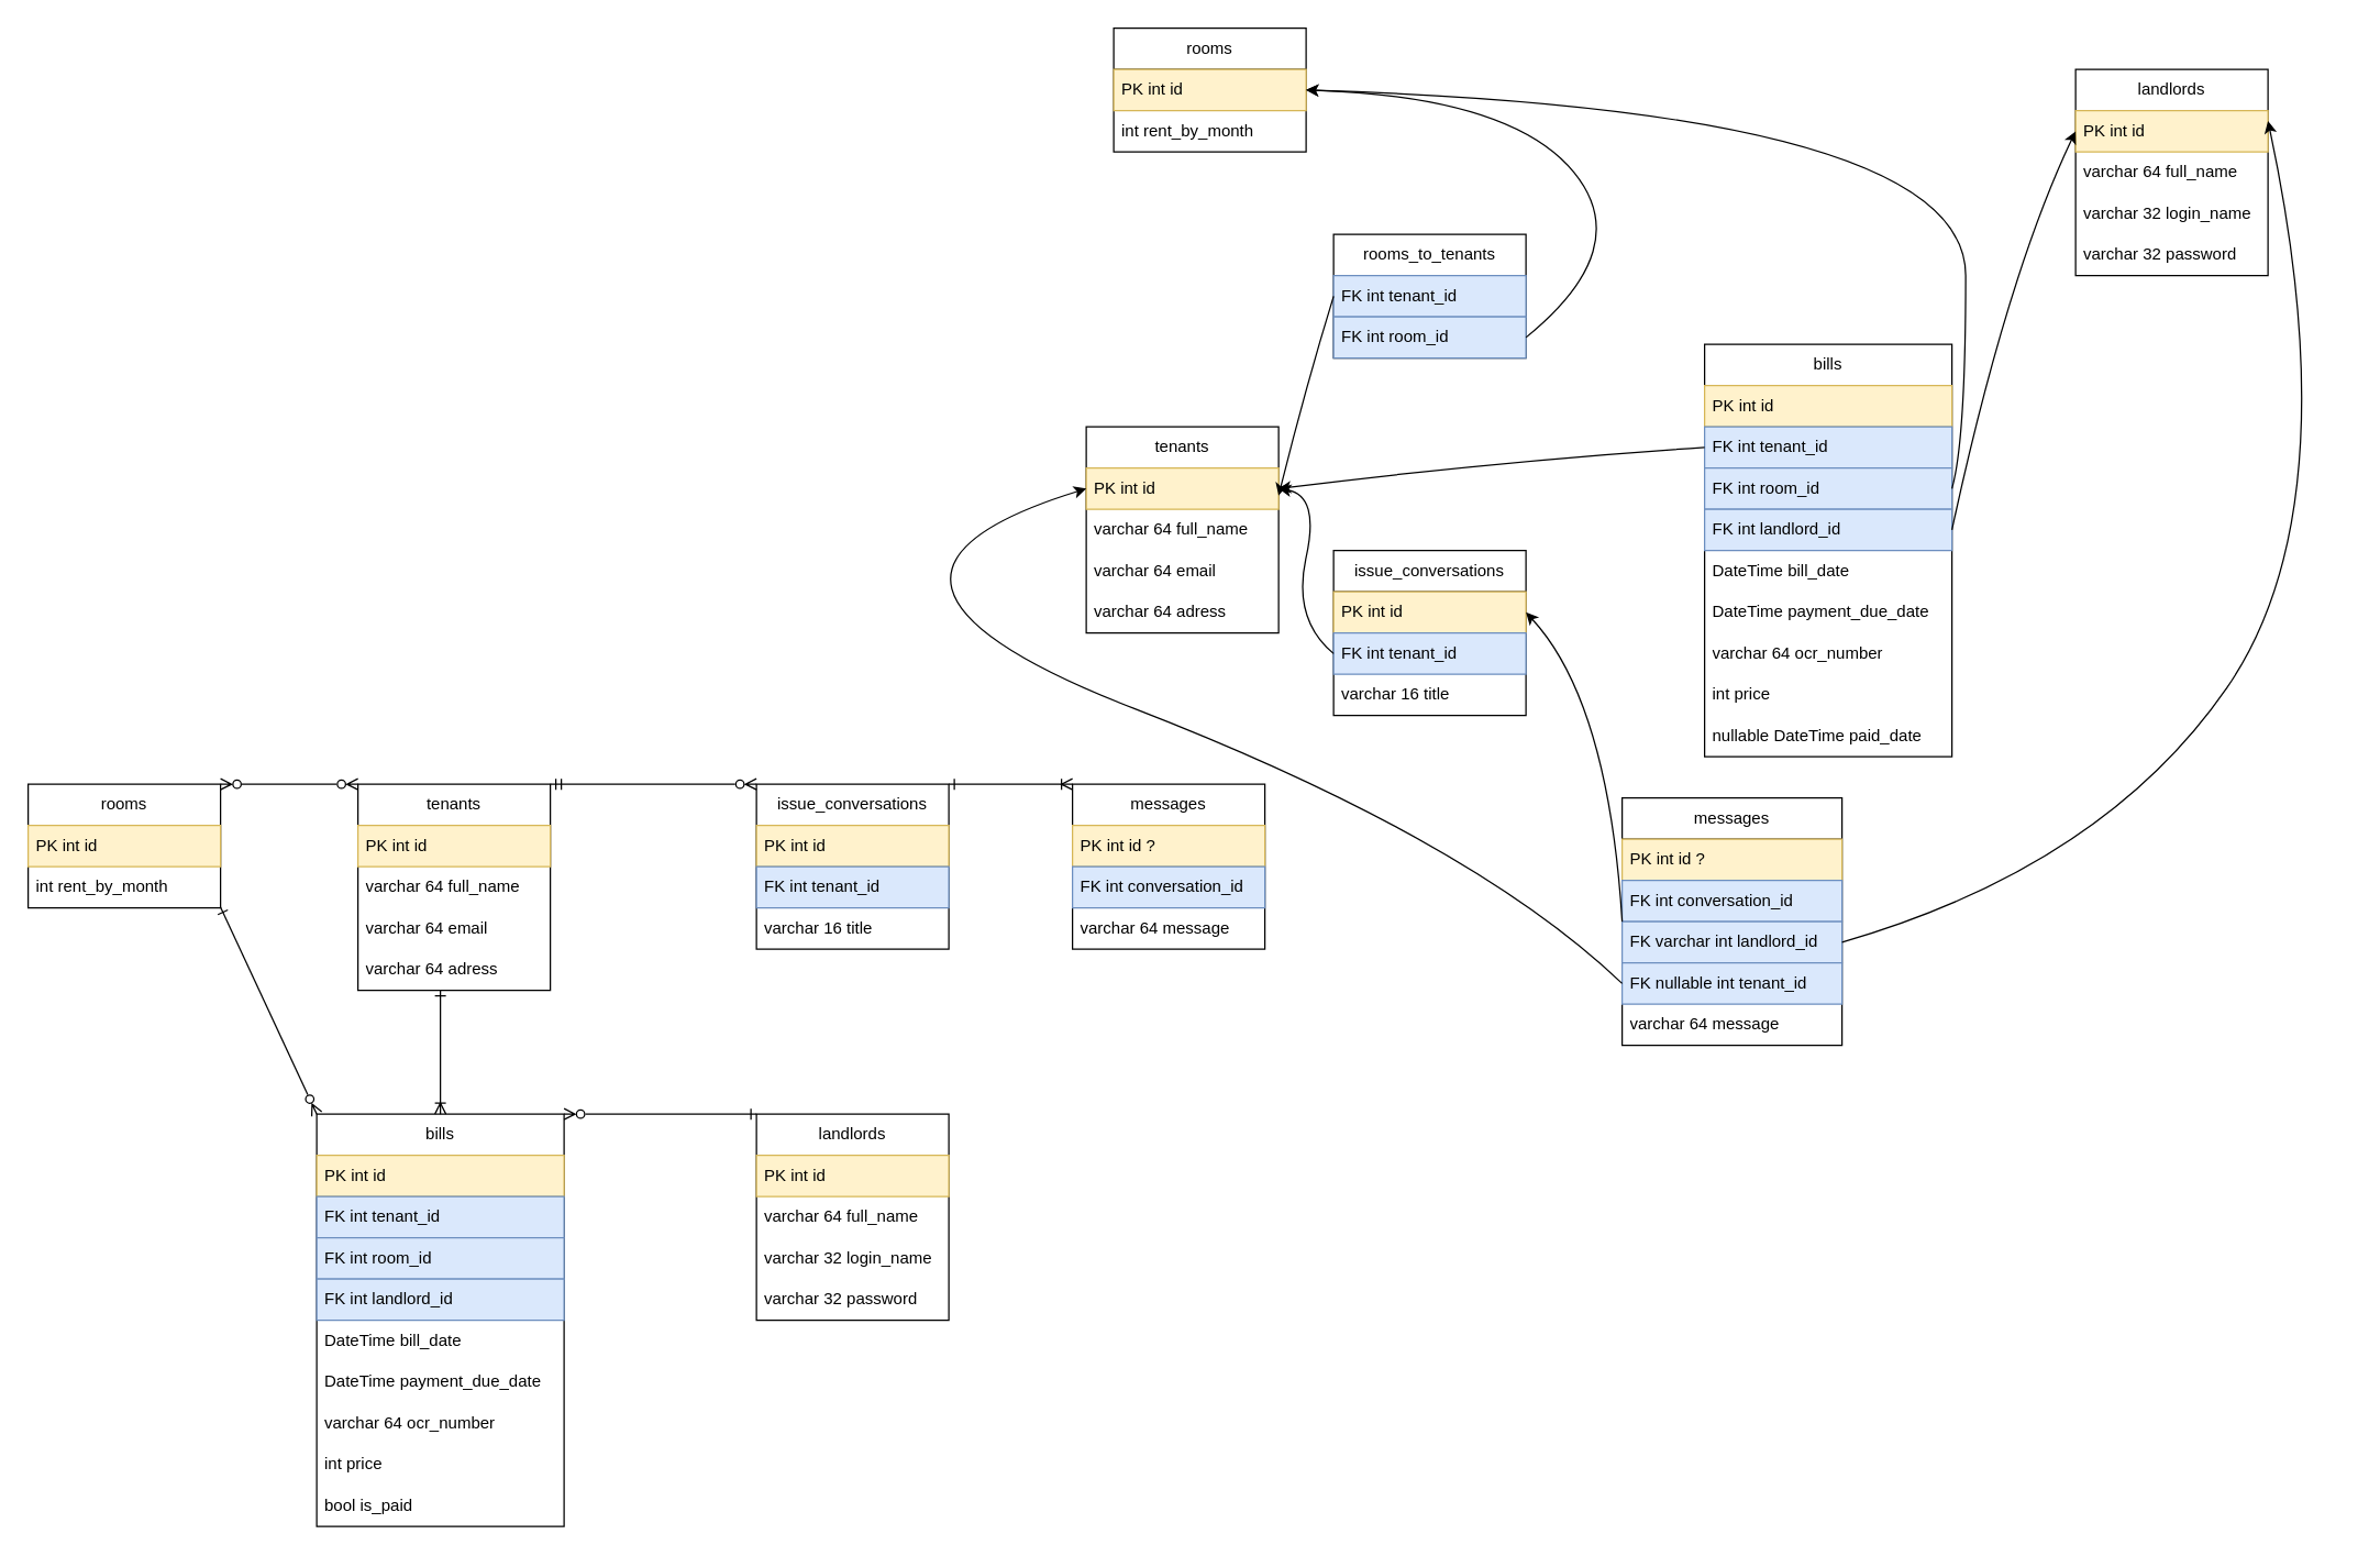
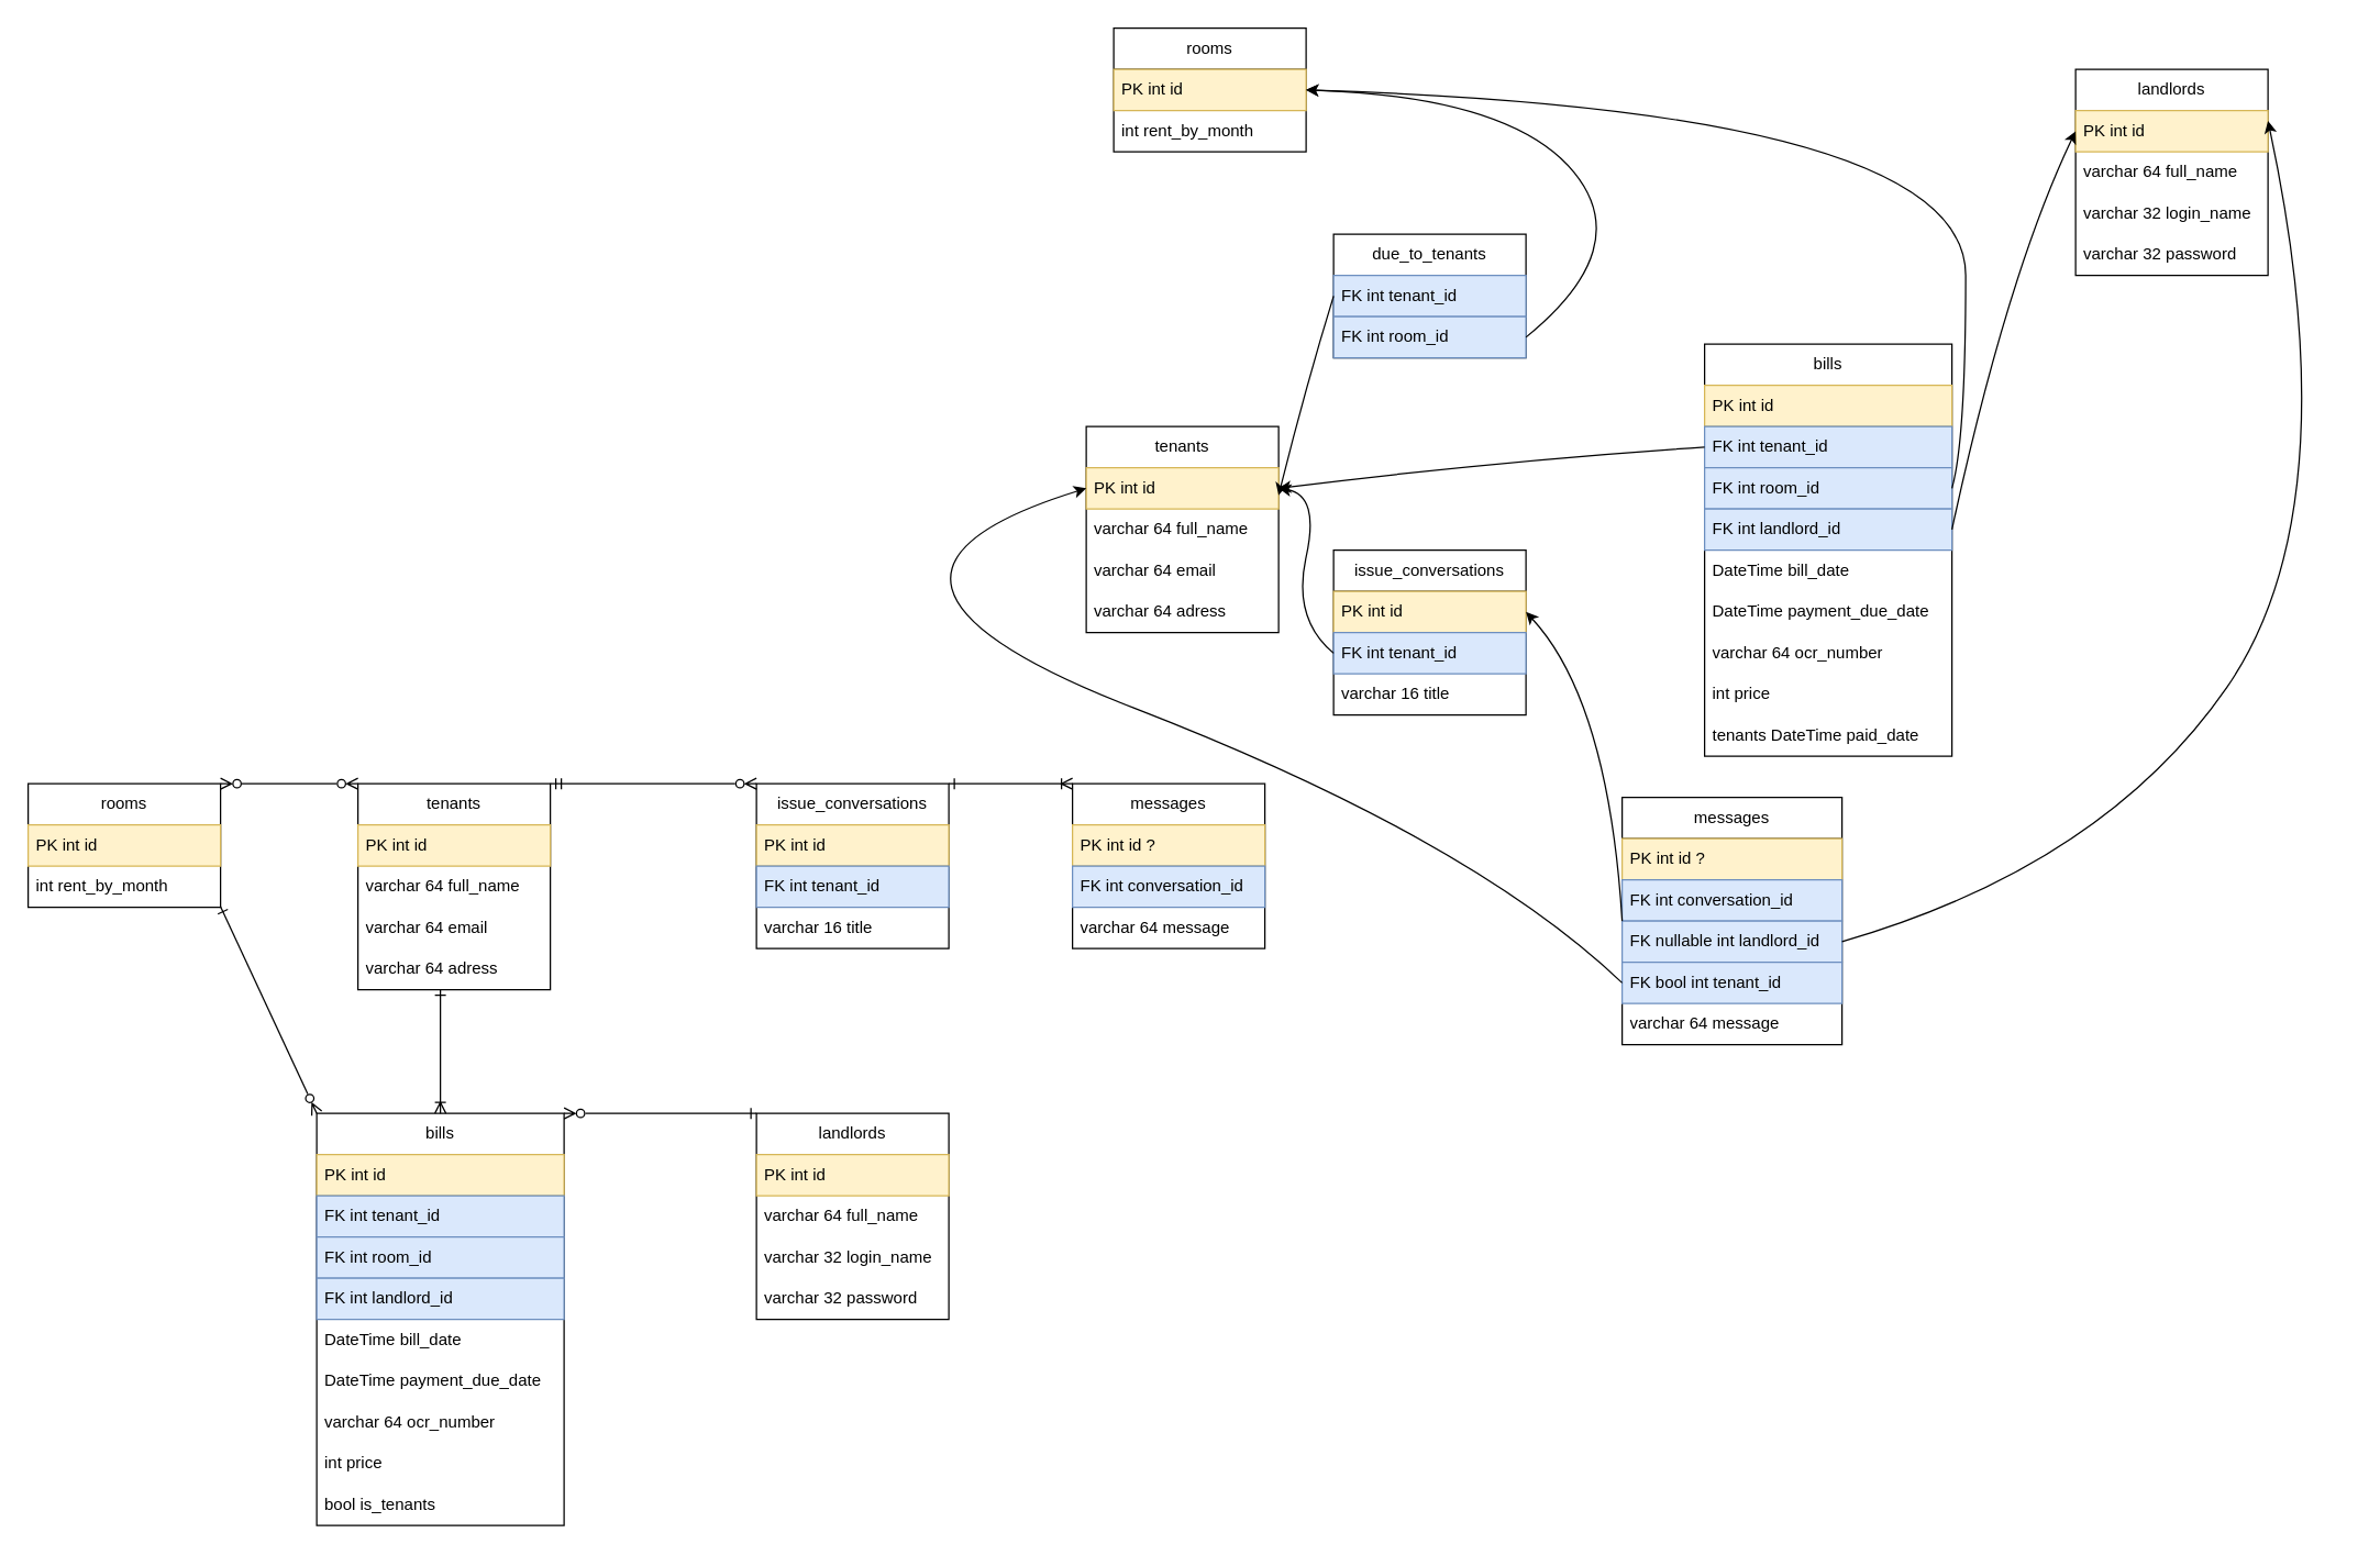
- <mxCell id="25" value="rooms_to_tenants" style="swimlane;fontStyle=0;childLayout=stackLayout;horizontal=1;startSize=30;horizontalStack=0;resizeParent=1;resizeParentMax=0;resizeLast=0;collapsible=1;marginBottom=0;whiteSpace=wrap;html=1;labelBackgroundColor=#FFFFFF;" parent="1" vertex="1"><mxGeometry x="970" y="170" width="140" height="90" as="geometry" /></mxCell>
+ <mxCell id="25" value="due_to_tenants" style="swimlane;fontStyle=0;childLayout=stackLayout;horizontal=1;startSize=30;horizontalStack=0;resizeParent=1;resizeParentMax=0;resizeLast=0;collapsible=1;marginBottom=0;whiteSpace=wrap;html=1;labelBackgroundColor=#FFFFFF;" parent="1" vertex="1"><mxGeometry x="970" y="170" width="140" height="90" as="geometry" /></mxCell>
- <mxCell id="19" value="nullable DateTime paid_date" style="text;strokeColor=none;fillColor=none;align=left;verticalAlign=middle;spacingLeft=4;spacingRight=4;overflow=hidden;points=[[0,0.5],[1,0.5]];portConstraint=eastwest;rotatable=0;whiteSpace=wrap;html=1;labelBackgroundColor=#FFFFFF;" parent="10" vertex="1"><mxGeometry y="270" width="180" height="30" as="geometry" /></mxCell>
+ <mxCell id="19" value="tenants DateTime paid_date" style="text;strokeColor=none;fillColor=none;align=left;verticalAlign=middle;spacingLeft=4;spacingRight=4;overflow=hidden;points=[[0,0.5],[1,0.5]];portConstraint=eastwest;rotatable=0;whiteSpace=wrap;html=1;labelBackgroundColor=#FFFFFF;" parent="10" vertex="1"><mxGeometry y="270" width="180" height="30" as="geometry" /></mxCell>
- <mxCell id="73" value="FK varchar int landlord_id" style="text;strokeColor=#6c8ebf;fillColor=#dae8fc;align=left;verticalAlign=middle;spacingLeft=4;spacingRight=4;overflow=hidden;points=[[0,0.5],[1,0.5]];portConstraint=eastwest;rotatable=0;whiteSpace=wrap;html=1;" vertex="1" parent="70"><mxGeometry y="90" width="160" height="30" as="geometry" /></mxCell>
+ <mxCell id="73" value="FK nullable int landlord_id" style="text;strokeColor=#6c8ebf;fillColor=#dae8fc;align=left;verticalAlign=middle;spacingLeft=4;spacingRight=4;overflow=hidden;points=[[0,0.5],[1,0.5]];portConstraint=eastwest;rotatable=0;whiteSpace=wrap;html=1;" vertex="1" parent="70"><mxGeometry y="90" width="160" height="30" as="geometry" /></mxCell>
- <mxCell id="74" value="FK nullable int tenant_id" style="text;strokeColor=#6c8ebf;fillColor=#dae8fc;align=left;verticalAlign=middle;spacingLeft=4;spacingRight=4;overflow=hidden;points=[[0,0.5],[1,0.5]];portConstraint=eastwest;rotatable=0;whiteSpace=wrap;html=1;" vertex="1" parent="70"><mxGeometry y="120" width="160" height="30" as="geometry" /></mxCell>
+ <mxCell id="74" value="FK bool int tenant_id" style="text;strokeColor=#6c8ebf;fillColor=#dae8fc;align=left;verticalAlign=middle;spacingLeft=4;spacingRight=4;overflow=hidden;points=[[0,0.5],[1,0.5]];portConstraint=eastwest;rotatable=0;whiteSpace=wrap;html=1;" vertex="1" parent="70"><mxGeometry y="120" width="160" height="30" as="geometry" /></mxCell>
- <mxCell id="47" value="bool is_paid" style="text;strokeColor=none;fillColor=none;align=left;verticalAlign=middle;spacingLeft=4;spacingRight=4;overflow=hidden;points=[[0,0.5],[1,0.5]];portConstraint=eastwest;rotatable=0;whiteSpace=wrap;html=1;labelBackgroundColor=#FFFFFF;" parent="38" vertex="1"><mxGeometry y="270" width="180" height="30" as="geometry" /></mxCell>
+ <mxCell id="47" value="bool is_tenants" style="text;strokeColor=none;fillColor=none;align=left;verticalAlign=middle;spacingLeft=4;spacingRight=4;overflow=hidden;points=[[0,0.5],[1,0.5]];portConstraint=eastwest;rotatable=0;whiteSpace=wrap;html=1;labelBackgroundColor=#FFFFFF;" parent="38" vertex="1"><mxGeometry y="270" width="180" height="30" as="geometry" /></mxCell>
